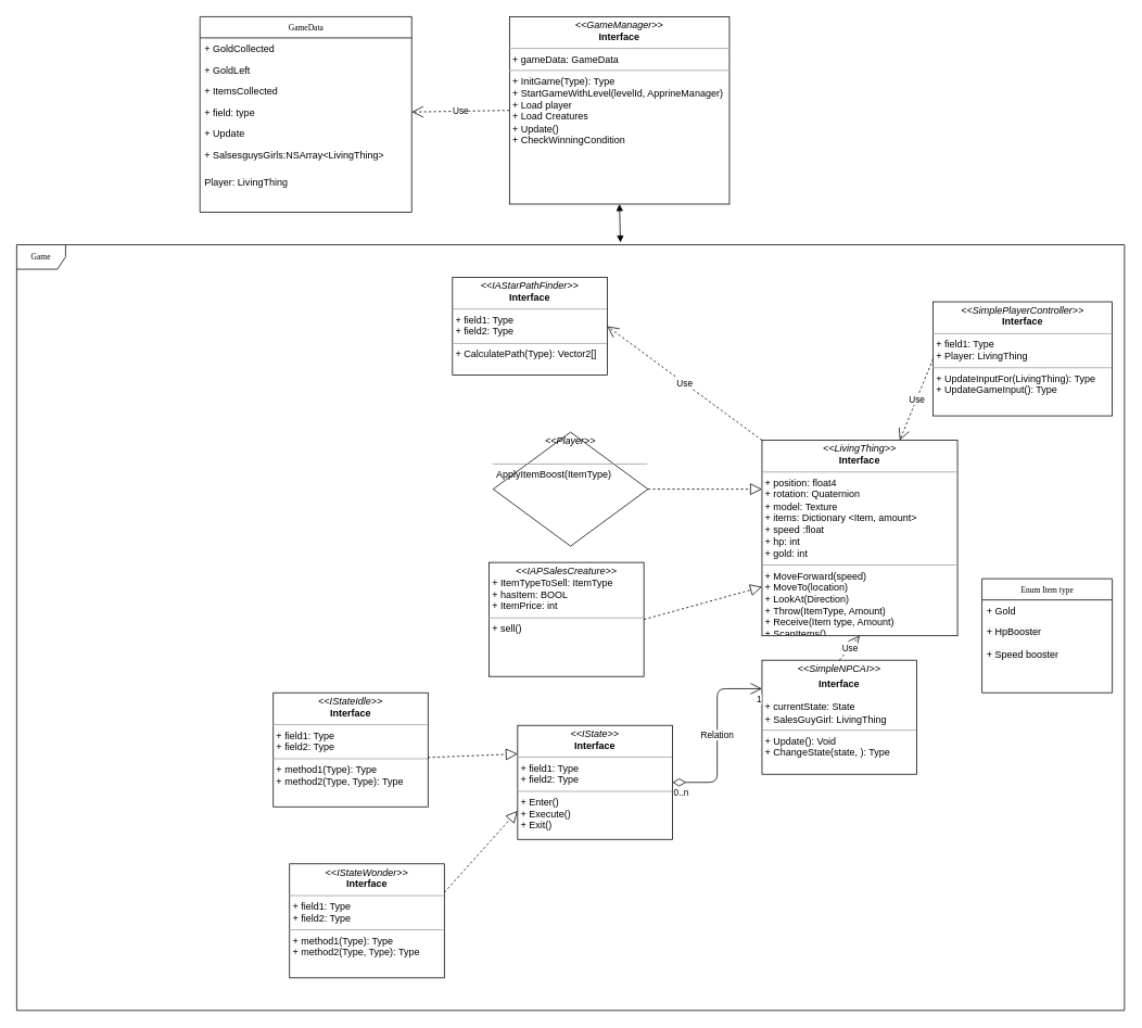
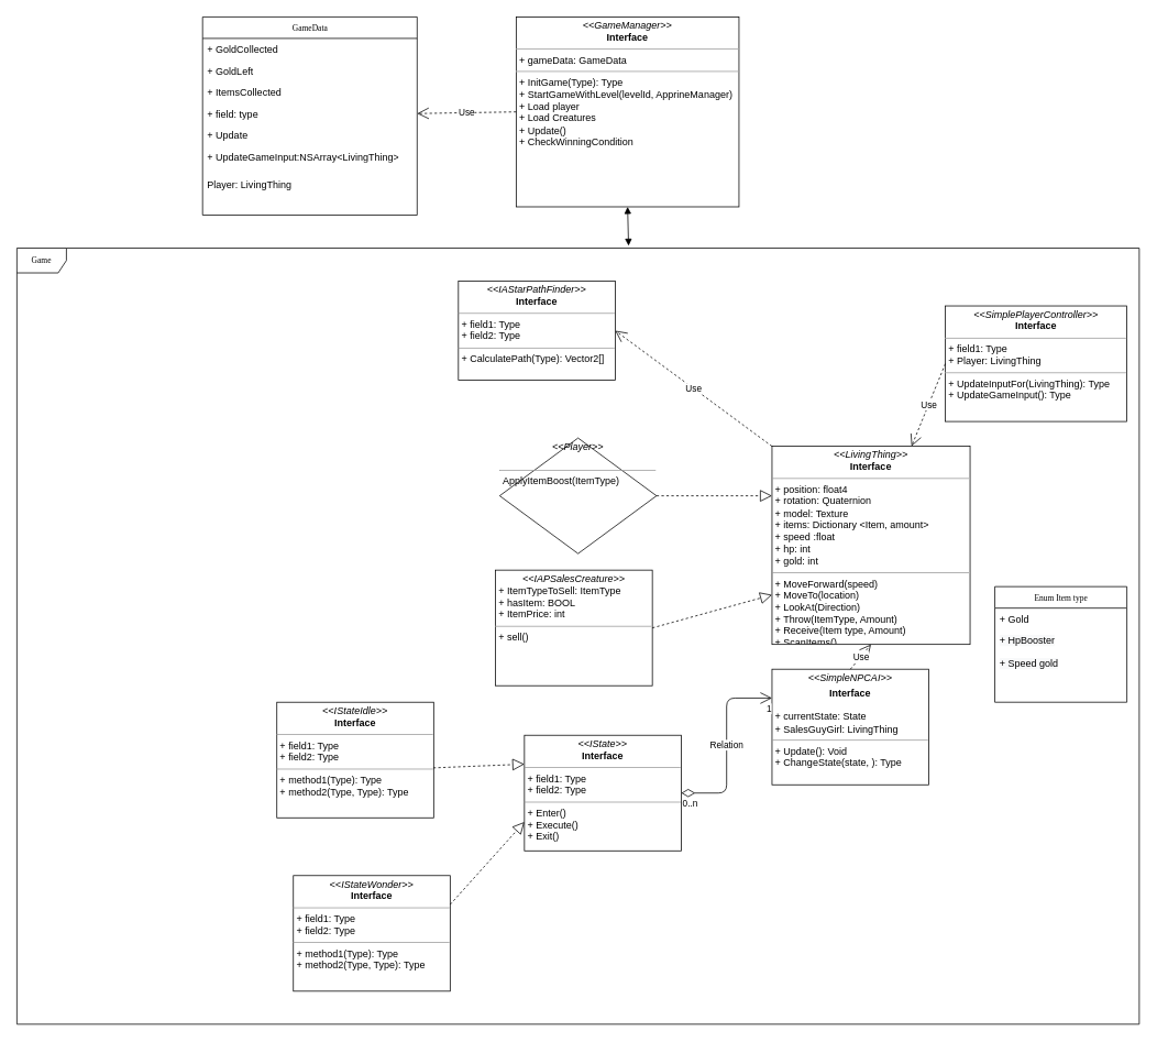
- <mxCell id="9" value="+ SalsesguysGirls:NSArray&amp;lt;LivingThing&amp;gt;&lt;br&gt;" style="text;html=1;strokeColor=none;fillColor=none;align=left;verticalAlign=top;spacingLeft=4;spacingRight=4;whiteSpace=wrap;overflow=hidden;rotatable=0;points=[[0,0.5],[1,0.5]];portConstraint=eastwest;" vertex="1" parent="3"><mxGeometry y="156" width="260" height="34" as="geometry" /></mxCell>
+ <mxCell id="9" value="+ UpdateGameInput:NSArray&amp;lt;LivingThing&amp;gt;&lt;br&gt;" style="text;html=1;strokeColor=none;fillColor=none;align=left;verticalAlign=top;spacingLeft=4;spacingRight=4;whiteSpace=wrap;overflow=hidden;rotatable=0;points=[[0,0.5],[1,0.5]];portConstraint=eastwest;" vertex="1" parent="3"><mxGeometry y="156" width="260" height="34" as="geometry" /></mxCell>
- <mxCell id="14" value="&lt;span style=&quot;color: rgb(0 , 0 , 0) ; font-family: &amp;#34;helvetica&amp;#34; ; font-size: 12px ; font-style: normal ; font-weight: 400 ; letter-spacing: normal ; text-align: left ; text-indent: 0px ; text-transform: none ; word-spacing: 0px ; background-color: rgb(248 , 249 , 250) ; display: inline ; float: none&quot;&gt;+ Speed booster&lt;/span&gt;" style="text;html=1;strokeColor=none;fillColor=none;align=left;verticalAlign=top;spacingLeft=4;spacingRight=4;whiteSpace=wrap;overflow=hidden;rotatable=0;points=[[0,0.5],[1,0.5]];portConstraint=eastwest;" vertex="1" parent="11"><mxGeometry y="80" width="160" height="28" as="geometry" /></mxCell>
+ <mxCell id="14" value="&lt;span style=&quot;color: rgb(0 , 0 , 0) ; font-family: &amp;#34;helvetica&amp;#34; ; font-size: 12px ; font-style: normal ; font-weight: 400 ; letter-spacing: normal ; text-align: left ; text-indent: 0px ; text-transform: none ; word-spacing: 0px ; background-color: rgb(248 , 249 , 250) ; display: inline ; float: none&quot;&gt;+ Speed gold&lt;/span&gt;" style="text;html=1;strokeColor=none;fillColor=none;align=left;verticalAlign=top;spacingLeft=4;spacingRight=4;whiteSpace=wrap;overflow=hidden;rotatable=0;points=[[0,0.5],[1,0.5]];portConstraint=eastwest;" vertex="1" parent="11"><mxGeometry y="80" width="160" height="28" as="geometry" /></mxCell>
